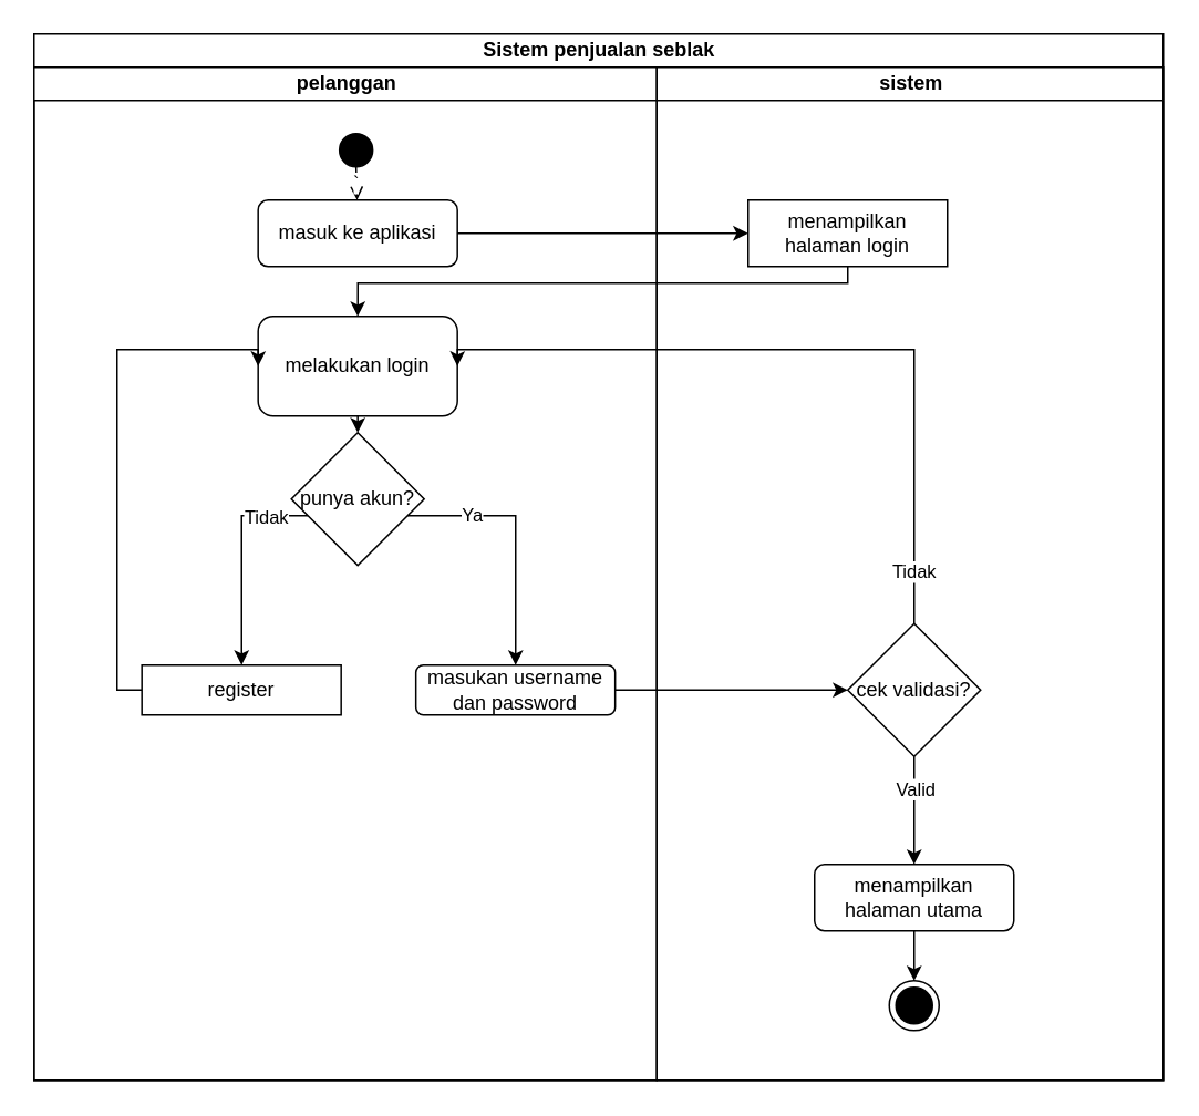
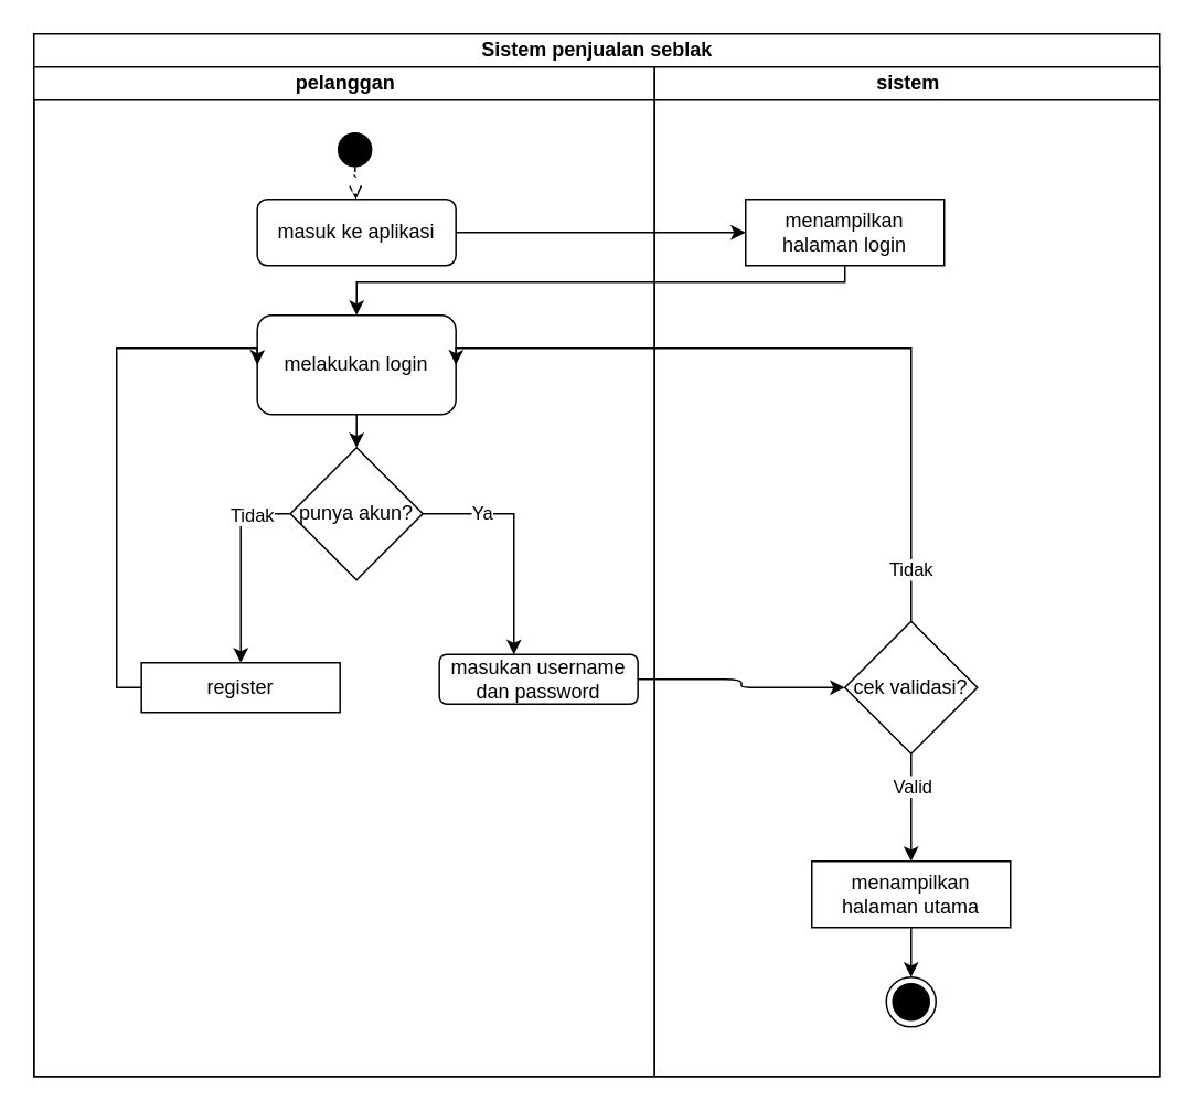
- <mxCell id="15" value="punya akun?" style="rhombus;whiteSpace=wrap;html=1;" vertex="1" parent="3"><mxGeometry x="154.95" y="220" width="80" height="80" as="geometry" /></mxCell>
+ <mxCell id="15" value="punya akun?" style="rhombus;whiteSpace=wrap;html=1;" vertex="1" parent="3"><mxGeometry x="154.95" y="230" width="80" height="80" as="geometry" /></mxCell>
- <mxCell id="16" value="masukan username dan password" style="whiteSpace=wrap;html=1;rounded=1;" vertex="1" parent="3"><mxGeometry x="229.95" y="360" width="120" height="30" as="geometry" /></mxCell>
+ <mxCell id="16" value="masukan username dan password" style="whiteSpace=wrap;html=1;rounded=1;" vertex="1" parent="3"><mxGeometry x="244.95" y="355" width="120" height="30" as="geometry" /></mxCell>
- <mxCell id="28" value="menampilkan halaman utama" style="whiteSpace=wrap;html=1;rounded=1;" vertex="1" parent="22"><mxGeometry x="95" y="480" width="120" height="40" as="geometry" /></mxCell>
+ <mxCell id="28" value="menampilkan halaman utama" style="whiteSpace=wrap;html=1;rounded=0;" vertex="1" parent="22"><mxGeometry x="95" y="480" width="120" height="40" as="geometry" /></mxCell>
